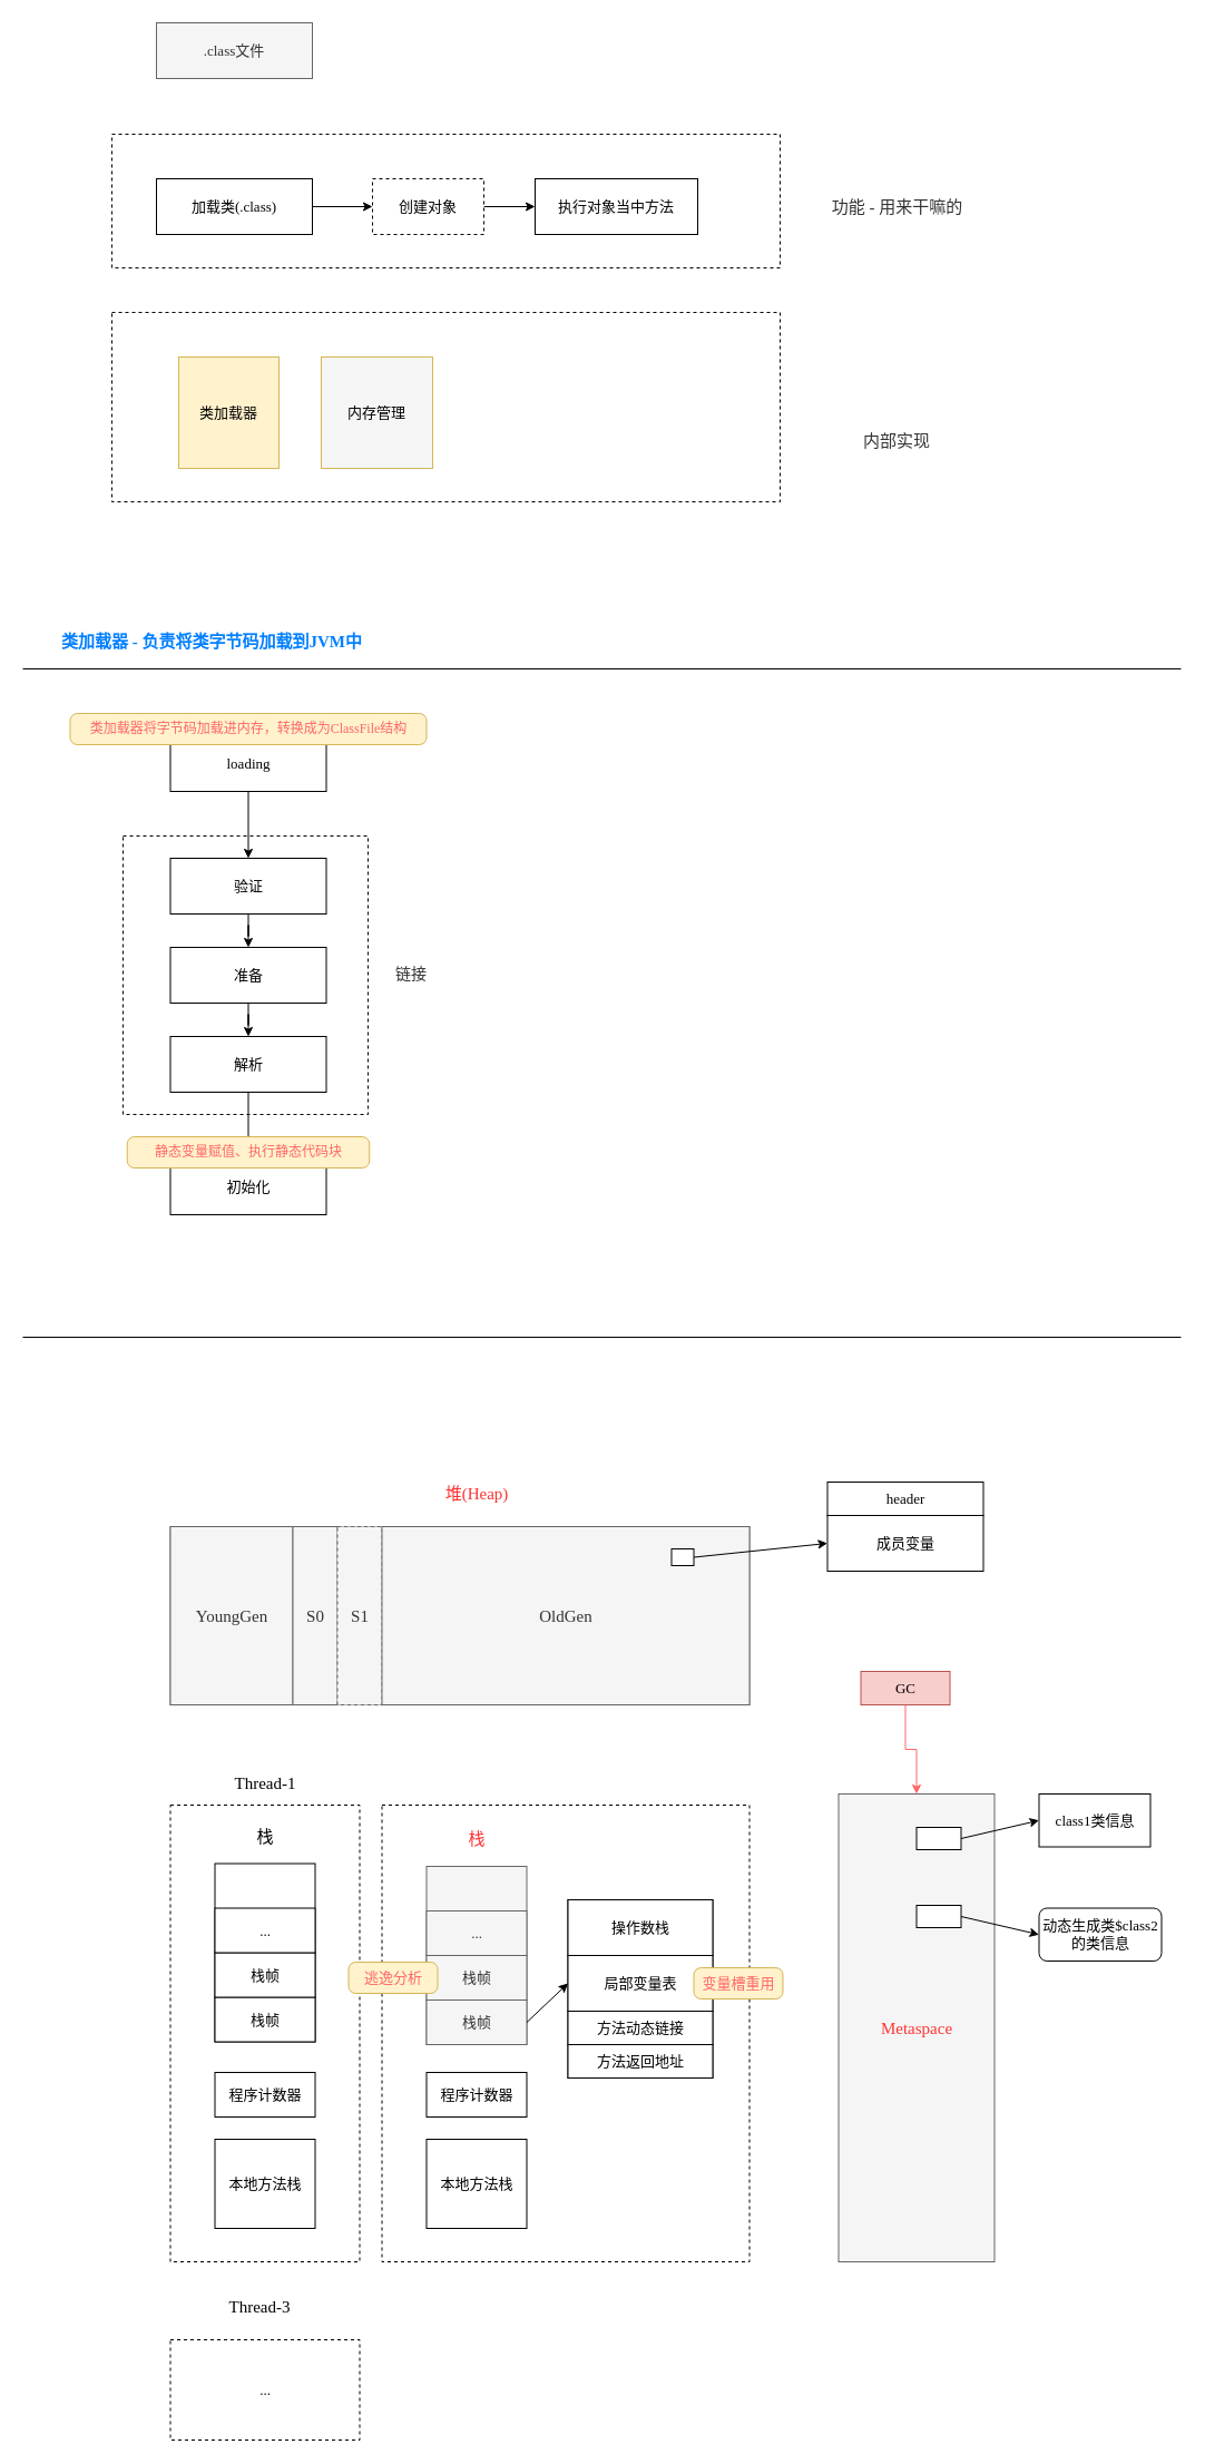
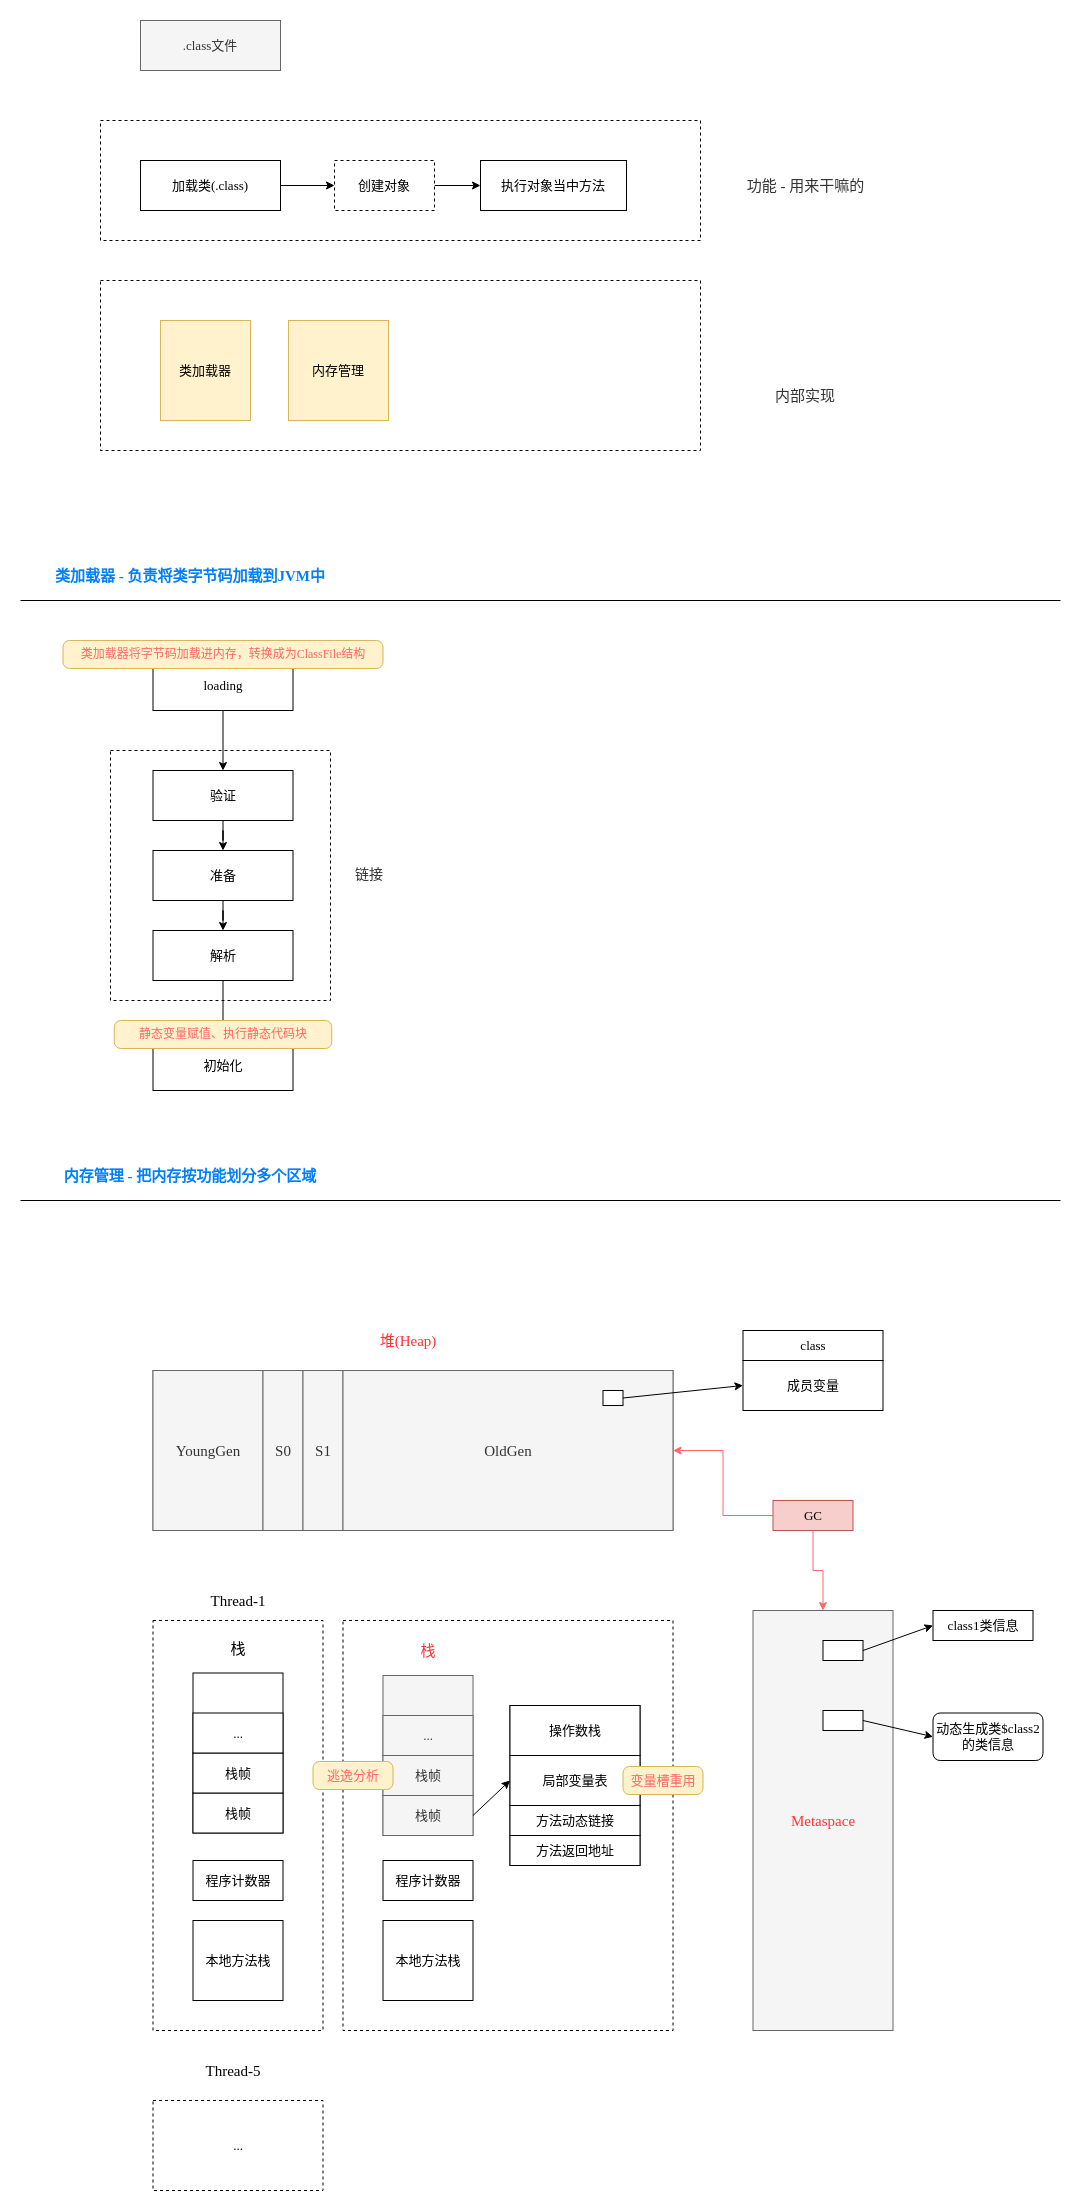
- <mxCell id="12" value="&lt;font face=&quot;menlo&quot;&gt;内存管理&lt;/font&gt;" style="rounded=0;whiteSpace=wrap;html=1;fontSize=13;fillColor=#f5f5f5;strokeColor=#d6b656;" parent="1" vertex="1"><mxGeometry x="288" y="320" width="100" height="100" as="geometry" /></mxCell>
+ <mxCell id="12" value="&lt;font face=&quot;menlo&quot;&gt;内存管理&lt;/font&gt;" style="rounded=0;whiteSpace=wrap;html=1;fontSize=13;fillColor=#fff2cc;strokeColor=#d6b656;" parent="1" vertex="1"><mxGeometry x="288" y="320" width="100" height="100" as="geometry" /></mxCell>
+ <mxCell id="77" value="&lt;font face=&quot;menlo&quot; color=&quot;#007fff&quot;&gt;&lt;span style=&quot;font-size: 15px&quot;&gt;&lt;b&gt;内存管理 - 把内存按功能划分多个区域&lt;/b&gt;&lt;/span&gt;&lt;/font&gt;" style="text;html=1;strokeColor=none;fillColor=none;align=center;verticalAlign=middle;whiteSpace=wrap;rounded=0;" parent="1" vertex="1"><mxGeometry x="40" y="1160" width="300" height="30" as="geometry" /></mxCell>
- <mxCell id="67" value="&lt;span style=&quot;font-family: menlo; font-size: 15px;&quot;&gt;堆(Heap)&lt;/span&gt;" style="text;html=1;strokeColor=none;fillColor=none;align=center;verticalAlign=middle;whiteSpace=wrap;rounded=0;fontColor=#FF3333;" parent="1" vertex="1"><mxGeometry x="377.5" y="1330" width="100" height="20" as="geometry" /></mxCell>
+ <mxCell id="67" value="&lt;span style=&quot;font-family: menlo; font-size: 15px;&quot;&gt;堆(Heap)&lt;/span&gt;" style="text;html=1;strokeColor=none;fillColor=none;align=center;verticalAlign=middle;whiteSpace=wrap;rounded=0;fontColor=#FF3333;" parent="1" vertex="1"><mxGeometry x="357.5" y="1330" width="100" height="20" as="geometry" /></mxCell>
- <mxCell id="42" value="&lt;font face=&quot;menlo&quot;&gt;header&lt;/font&gt;" style="rounded=0;whiteSpace=wrap;html=1;fontSize=13;" parent="1" vertex="1"><mxGeometry x="742.5" y="1330" width="140" height="30" as="geometry" /></mxCell>
+ <mxCell id="42" value="&lt;font face=&quot;menlo&quot;&gt;class&lt;/font&gt;" style="rounded=0;whiteSpace=wrap;html=1;fontSize=13;" parent="1" vertex="1"><mxGeometry x="742.5" y="1330" width="140" height="30" as="geometry" /></mxCell>
- <mxCell id="69" value="&lt;font face=&quot;menlo&quot; style=&quot;font-size: 15px&quot;&gt;S1&lt;/font&gt;" style="rounded=0;whiteSpace=wrap;html=1;fontSize=13;fillColor=#f5f5f5;strokeColor=#666666;fontColor=#333333;dashed=1;" parent="1" vertex="1"><mxGeometry x="302.5" y="1370" width="40" height="160" as="geometry" /></mxCell>
+ <mxCell id="69" value="&lt;font face=&quot;menlo&quot; style=&quot;font-size: 15px&quot;&gt;S1&lt;/font&gt;" style="rounded=0;whiteSpace=wrap;html=1;fontSize=13;fillColor=#f5f5f5;strokeColor=#666666;fontColor=#333333;" parent="1" vertex="1"><mxGeometry x="302.5" y="1370" width="40" height="160" as="geometry" /></mxCell>
+ <mxCell id="73" style="edgeStyle=orthogonalEdgeStyle;rounded=0;orthogonalLoop=1;jettySize=auto;html=1;exitX=0;exitY=0.5;exitDx=0;exitDy=0;entryX=1;entryY=0.5;entryDx=0;entryDy=0;strokeColor=#FF6666;" parent="1" source="75" target="70" edge="1"><mxGeometry relative="1" as="geometry" /></mxCell>
- <mxCell id="61" value="&lt;font face=&quot;menlo&quot;&gt;class1类信息&lt;/font&gt;" style="rounded=0;whiteSpace=wrap;html=1;fontSize=13;" parent="1" vertex="1"><mxGeometry x="932.5" y="1610" width="100" height="47.5" as="geometry" /></mxCell>
+ <mxCell id="61" value="&lt;font face=&quot;menlo&quot;&gt;class1类信息&lt;/font&gt;" style="rounded=0;whiteSpace=wrap;html=1;fontSize=13;" parent="1" vertex="1"><mxGeometry x="932.5" y="1610" width="100" height="30" as="geometry" /></mxCell>
- <mxCell id="56" value="&lt;font face=&quot;menlo&quot; style=&quot;font-size: 15px&quot;&gt;Thread-3&lt;/font&gt;" style="text;html=1;strokeColor=none;fillColor=none;align=center;verticalAlign=middle;whiteSpace=wrap;rounded=0;" parent="1" vertex="1"><mxGeometry x="182.5" y="2060" width="100" height="20" as="geometry" /></mxCell>
+ <mxCell id="56" value="&lt;font face=&quot;menlo&quot; style=&quot;font-size: 15px&quot;&gt;Thread-5&lt;/font&gt;" style="text;html=1;strokeColor=none;fillColor=none;align=center;verticalAlign=middle;whiteSpace=wrap;rounded=0;" parent="1" vertex="1"><mxGeometry x="182.5" y="2060" width="100" height="20" as="geometry" /></mxCell>
